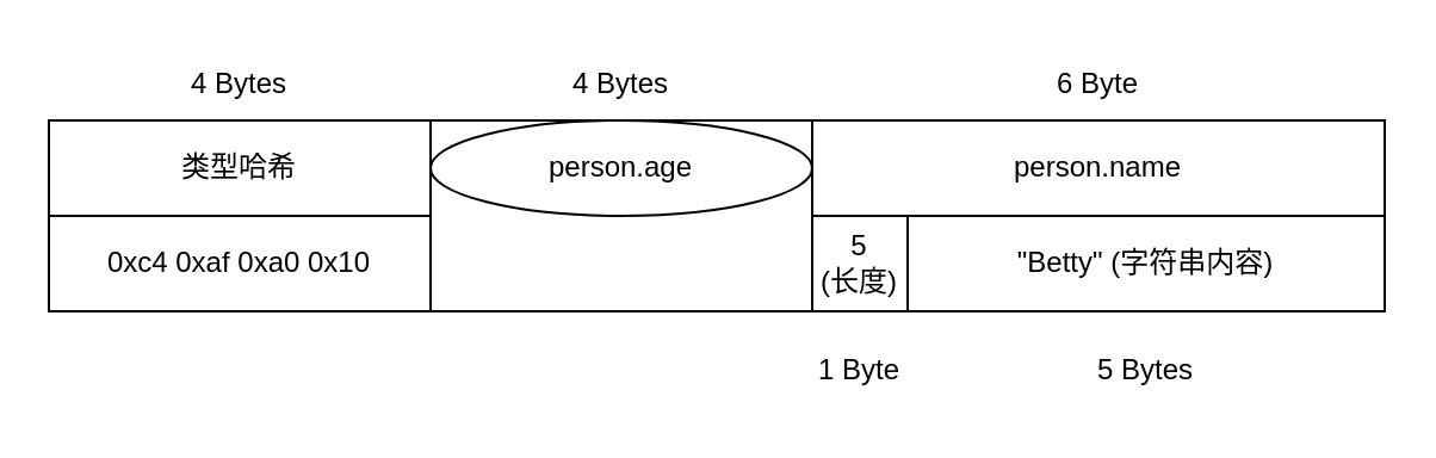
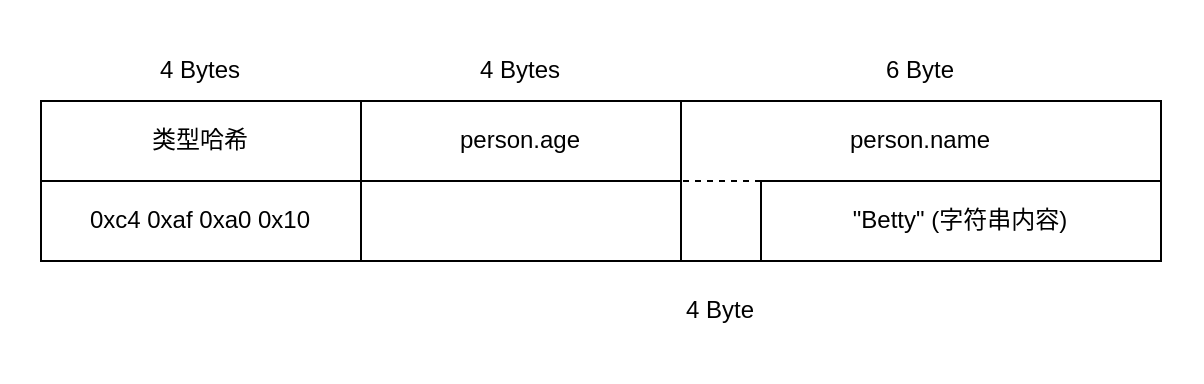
- <mxCell id="15" value="person.age" style="ellipse;whiteSpace=wrap;html=1;fillColor=none;" vertex="1" parent="1"><mxGeometry x="180" y="50" width="160" height="40" as="geometry" /></mxCell>
+ <mxCell id="15" value="person.age" style="rounded=0;whiteSpace=wrap;html=1;fillColor=none;" vertex="1" parent="1"><mxGeometry x="180" y="50" width="160" height="40" as="geometry" /></mxCell>
- <mxCell id="8" value="5&lt;br&gt;(长度)" style="rounded=0;whiteSpace=wrap;html=1;fillColor=none;" vertex="1" parent="1"><mxGeometry x="340" y="90" width="40" height="40" as="geometry" /></mxCell>
- <mxCell id="11" value="1 Byte" style="text;html=1;strokeColor=none;fillColor=none;align=center;verticalAlign=middle;whiteSpace=wrap;rounded=0;" vertex="1" parent="1"><mxGeometry x="330" y="140" width="60" height="30" as="geometry" /></mxCell>
+ <mxCell id="11" value="4 Byte" style="text;html=1;strokeColor=none;fillColor=none;align=center;verticalAlign=middle;whiteSpace=wrap;rounded=0;" vertex="1" parent="1"><mxGeometry x="330" y="140" width="60" height="30" as="geometry" /></mxCell>
- <mxCell id="10" value="5 Bytes" style="text;html=1;strokeColor=none;fillColor=none;align=center;verticalAlign=middle;whiteSpace=wrap;rounded=0;" vertex="1" parent="1"><mxGeometry x="450" y="140" width="60" height="30" as="geometry" /></mxCell>
